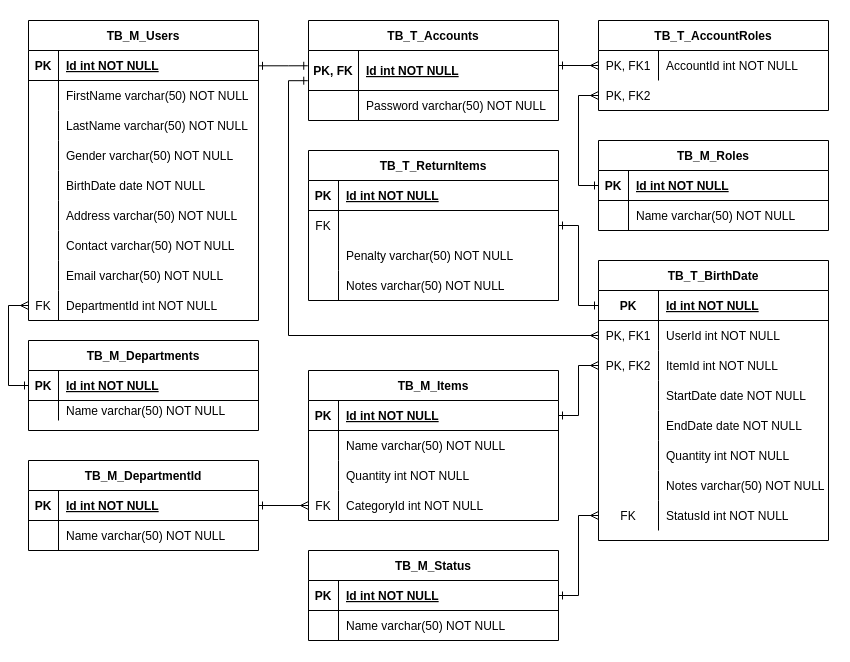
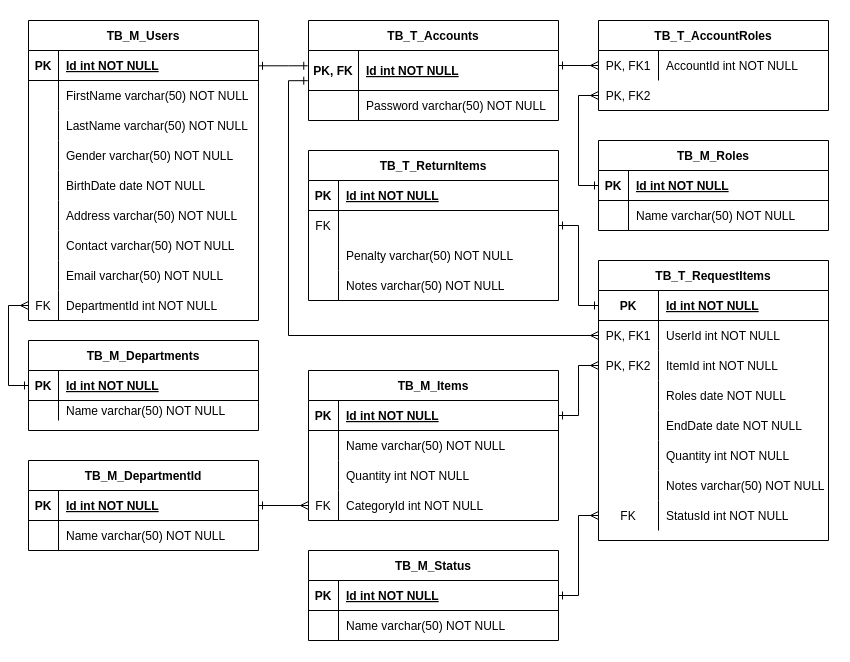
- <mxCell id="65" value="TB_T_BirthDate" style="shape=table;startSize=30;container=1;collapsible=1;childLayout=tableLayout;fixedRows=1;rowLines=0;fontStyle=1;align=center;resizeLast=1;" parent="1" vertex="1"><mxGeometry x="590" y="260" width="230" height="280" as="geometry" /></mxCell>
+ <mxCell id="65" value="TB_T_RequestItems" style="shape=table;startSize=30;container=1;collapsible=1;childLayout=tableLayout;fixedRows=1;rowLines=0;fontStyle=1;align=center;resizeLast=1;" parent="1" vertex="1"><mxGeometry x="590" y="260" width="230" height="280" as="geometry" /></mxCell>
- <mxCell id="77" value="StartDate date NOT NULL" style="shape=partialRectangle;connectable=0;fillColor=none;top=0;left=0;bottom=0;right=0;align=left;spacingLeft=6;overflow=hidden;" parent="75" vertex="1"><mxGeometry x="60" width="170" height="30" as="geometry" /></mxCell>
+ <mxCell id="77" value="Roles date NOT NULL" style="shape=partialRectangle;connectable=0;fillColor=none;top=0;left=0;bottom=0;right=0;align=left;spacingLeft=6;overflow=hidden;" parent="75" vertex="1"><mxGeometry x="60" width="170" height="30" as="geometry" /></mxCell>
